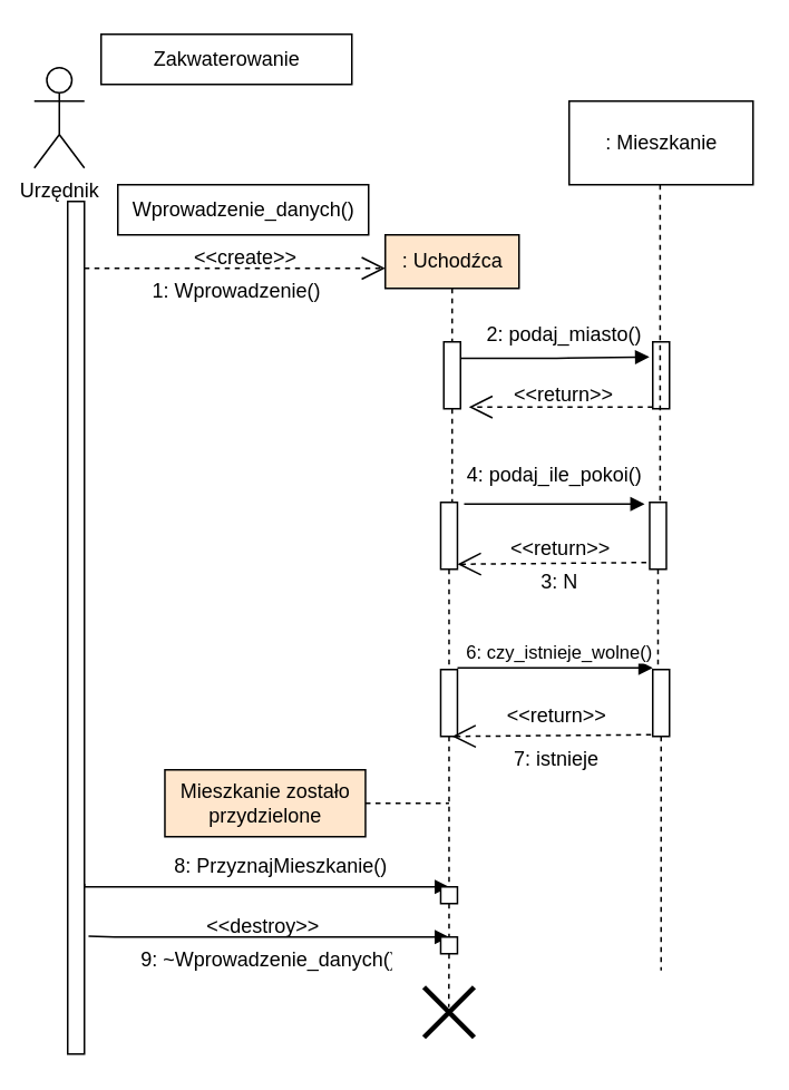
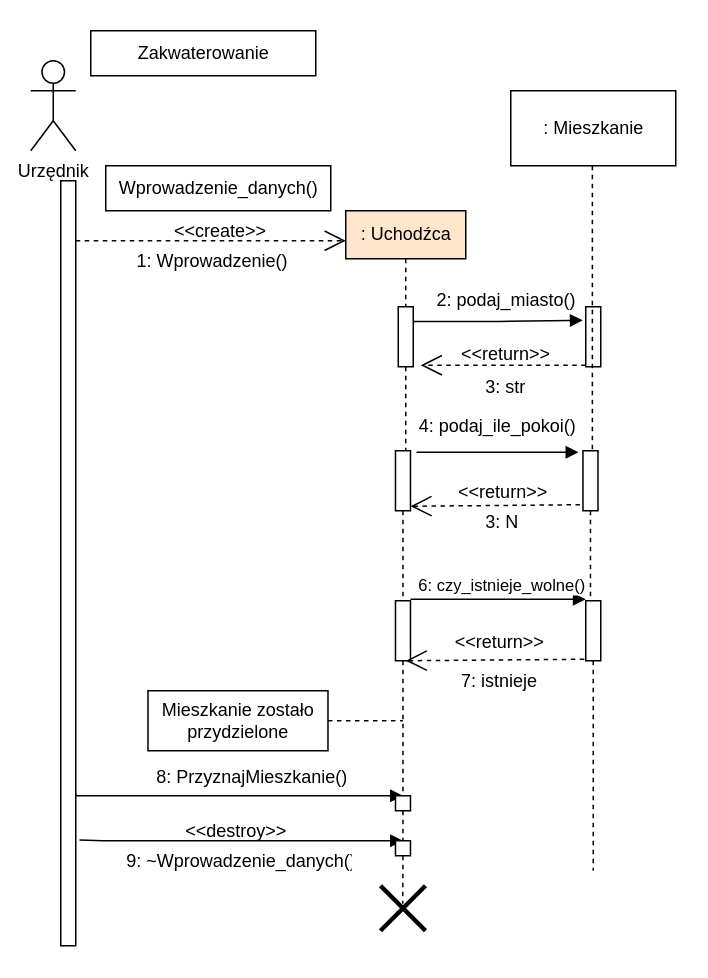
+ <mxCell id="20" value="3: str" style="text;strokeColor=none;fillColor=none;align=left;verticalAlign=top;spacingLeft=4;spacingRight=4;overflow=hidden;rotatable=0;points=[[0,0.5],[1,0.5]];portConstraint=eastwest;" parent="1" vertex="1"><mxGeometry x="317.5" y="244" width="40" height="26" as="geometry" /></mxCell>
- <mxCell id="31" value="Mieszkanie zostało&lt;br&gt;przydzielone" style="html=1;fillColor=#ffe6cc;" parent="1" vertex="1"><mxGeometry x="98.15" y="460" width="120" height="40" as="geometry" /></mxCell>
+ <mxCell id="31" value="Mieszkanie zostało&lt;br&gt;przydzielone" style="html=1;" parent="1" vertex="1"><mxGeometry x="98.15" y="460" width="120" height="40" as="geometry" /></mxCell>
